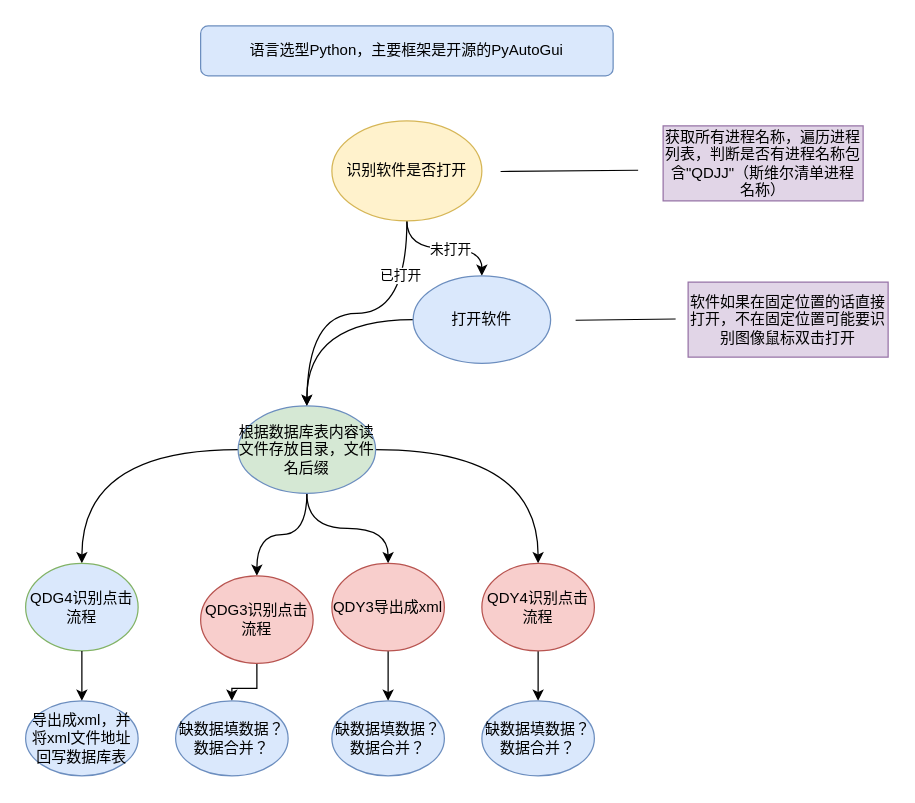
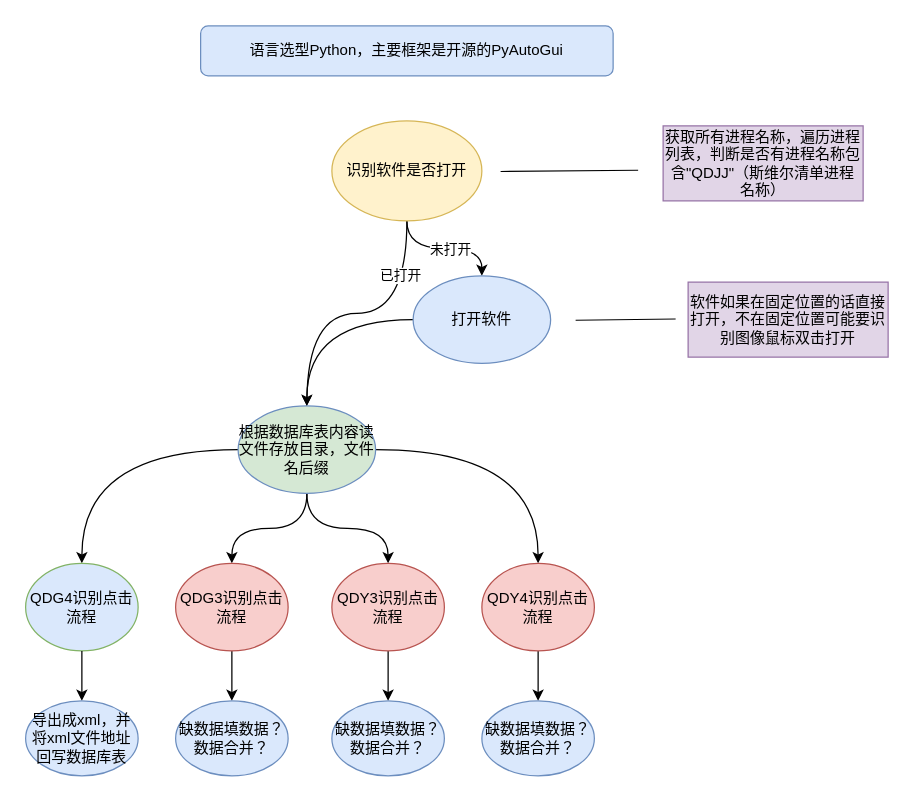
- <mxCell id="24" value="QDY3导出成xml" style="ellipse;whiteSpace=wrap;html=1;fillColor=#f8cecc;strokeColor=#b85450;" vertex="1" parent="1"><mxGeometry x="265" y="450" width="90" height="70" as="geometry" /></mxCell>
+ <mxCell id="24" value="QDY3识别点击流程" style="ellipse;whiteSpace=wrap;html=1;fillColor=#f8cecc;strokeColor=#b85450;" vertex="1" parent="1"><mxGeometry x="265" y="450" width="90" height="70" as="geometry" /></mxCell>
- <mxCell id="22" value="QDG3识别点击流程" style="ellipse;whiteSpace=wrap;html=1;fillColor=#f8cecc;strokeColor=#b85450;" vertex="1" parent="1"><mxGeometry x="160" y="460" width="90" height="70" as="geometry" /></mxCell>
+ <mxCell id="22" value="QDG3识别点击流程" style="ellipse;whiteSpace=wrap;html=1;fillColor=#f8cecc;strokeColor=#b85450;" vertex="1" parent="1"><mxGeometry x="140" y="450" width="90" height="70" as="geometry" /></mxCell>
